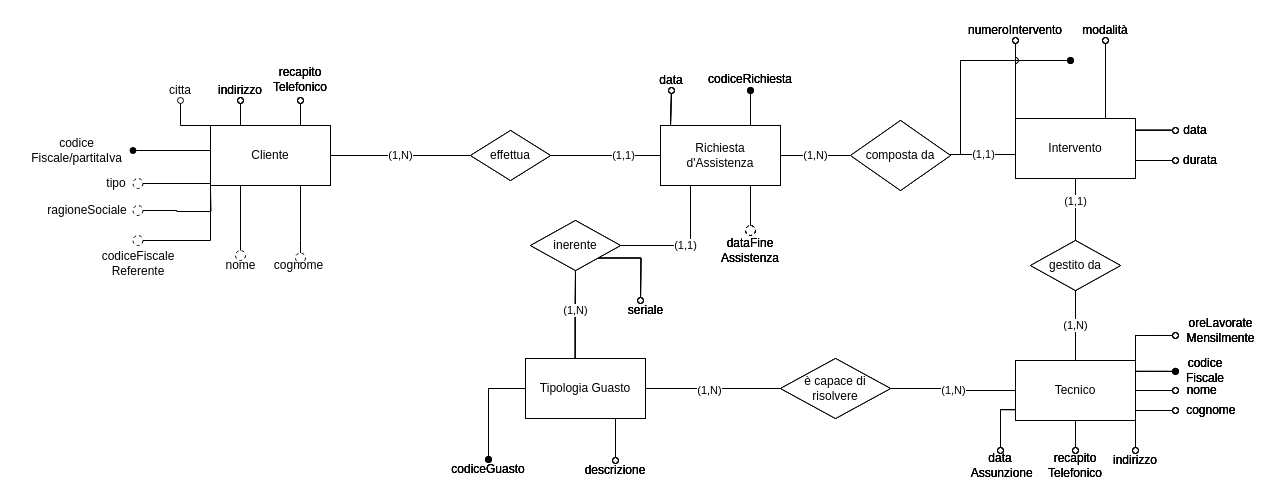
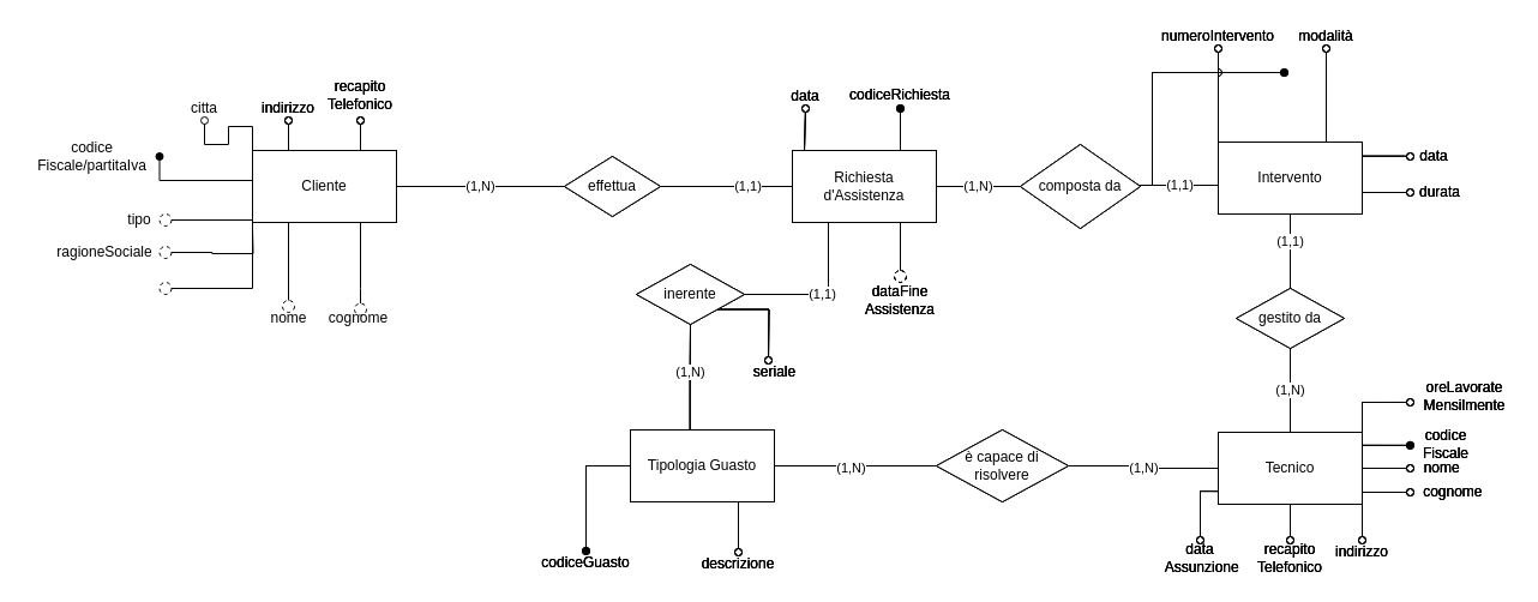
- <mxCell id="212" value="citta" style="text;html=1;strokeColor=none;fillColor=none;align=center;verticalAlign=middle;whiteSpace=wrap;rounded=0;" vertex="1" parent="1"><mxGeometry x="160" y="80" width="40" height="20" as="geometry" /></mxCell>
+ <mxCell id="212" value="citta" style="text;html=1;strokeColor=none;fillColor=none;align=center;verticalAlign=middle;whiteSpace=wrap;rounded=0;" vertex="1" parent="1"><mxGeometry x="150" y="80" width="40" height="20" as="geometry" /></mxCell>
- <mxCell id="124" value="codice&lt;br&gt;Fiscale/partitaIva" style="text;html=1;strokeColor=none;fillColor=none;align=center;verticalAlign=middle;whiteSpace=wrap;rounded=0;" parent="1" vertex="1"><mxGeometry x="20" y="130" width="112.5" height="40" as="geometry" /></mxCell>
+ <mxCell id="124" value="codice&lt;br&gt;Fiscale/partitaIva" style="text;html=1;strokeColor=none;fillColor=none;align=center;verticalAlign=middle;whiteSpace=wrap;rounded=0;" parent="1" vertex="1"><mxGeometry x="20" y="110" width="112.5" height="40" as="geometry" /></mxCell>
- <mxCell id="195" value="codiceFiscale&lt;br&gt;Referente" style="text;html=1;strokeColor=none;fillColor=none;align=center;verticalAlign=middle;whiteSpace=wrap;rounded=0;" parent="1" vertex="1"><mxGeometry x="97.5" y="245" width="80" height="35" as="geometry" /></mxCell>
